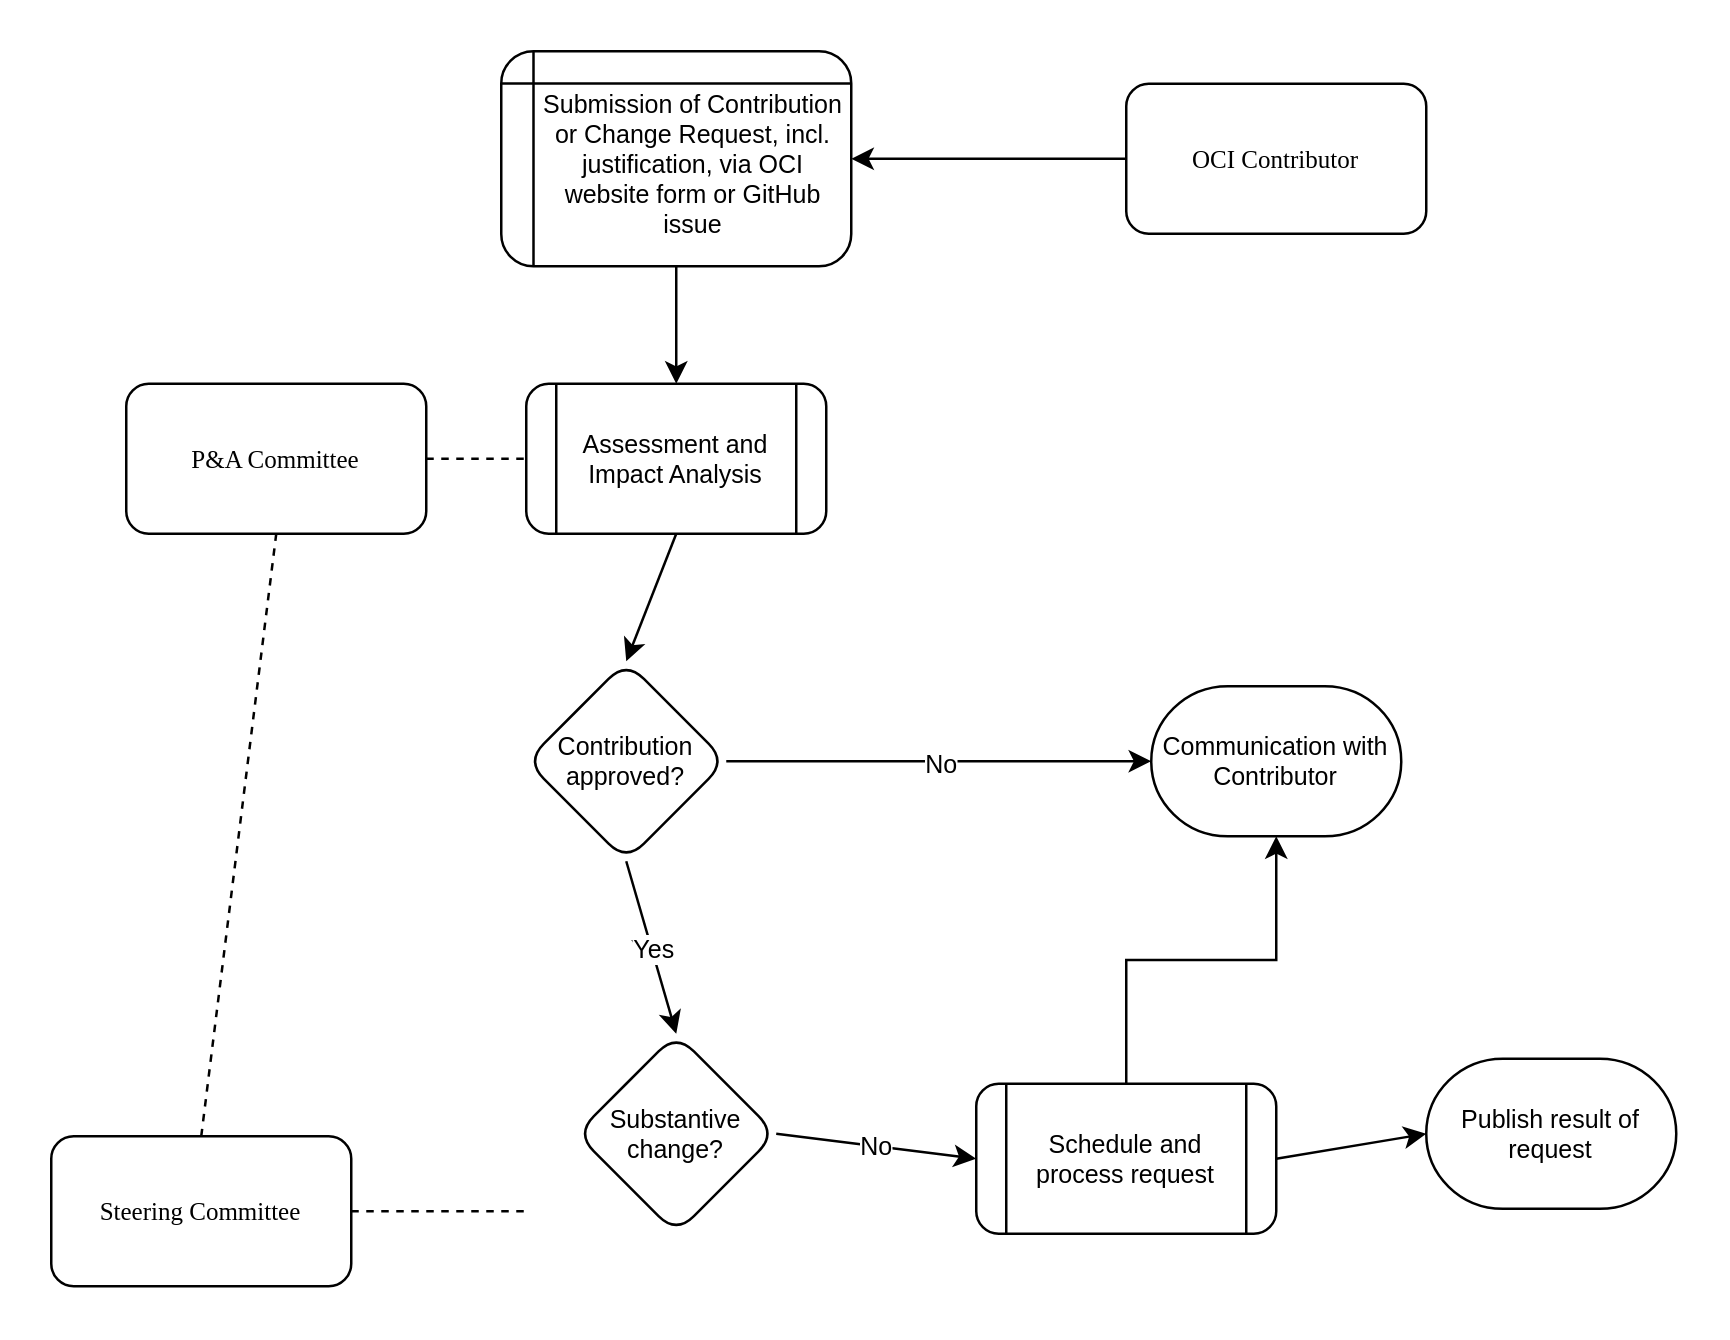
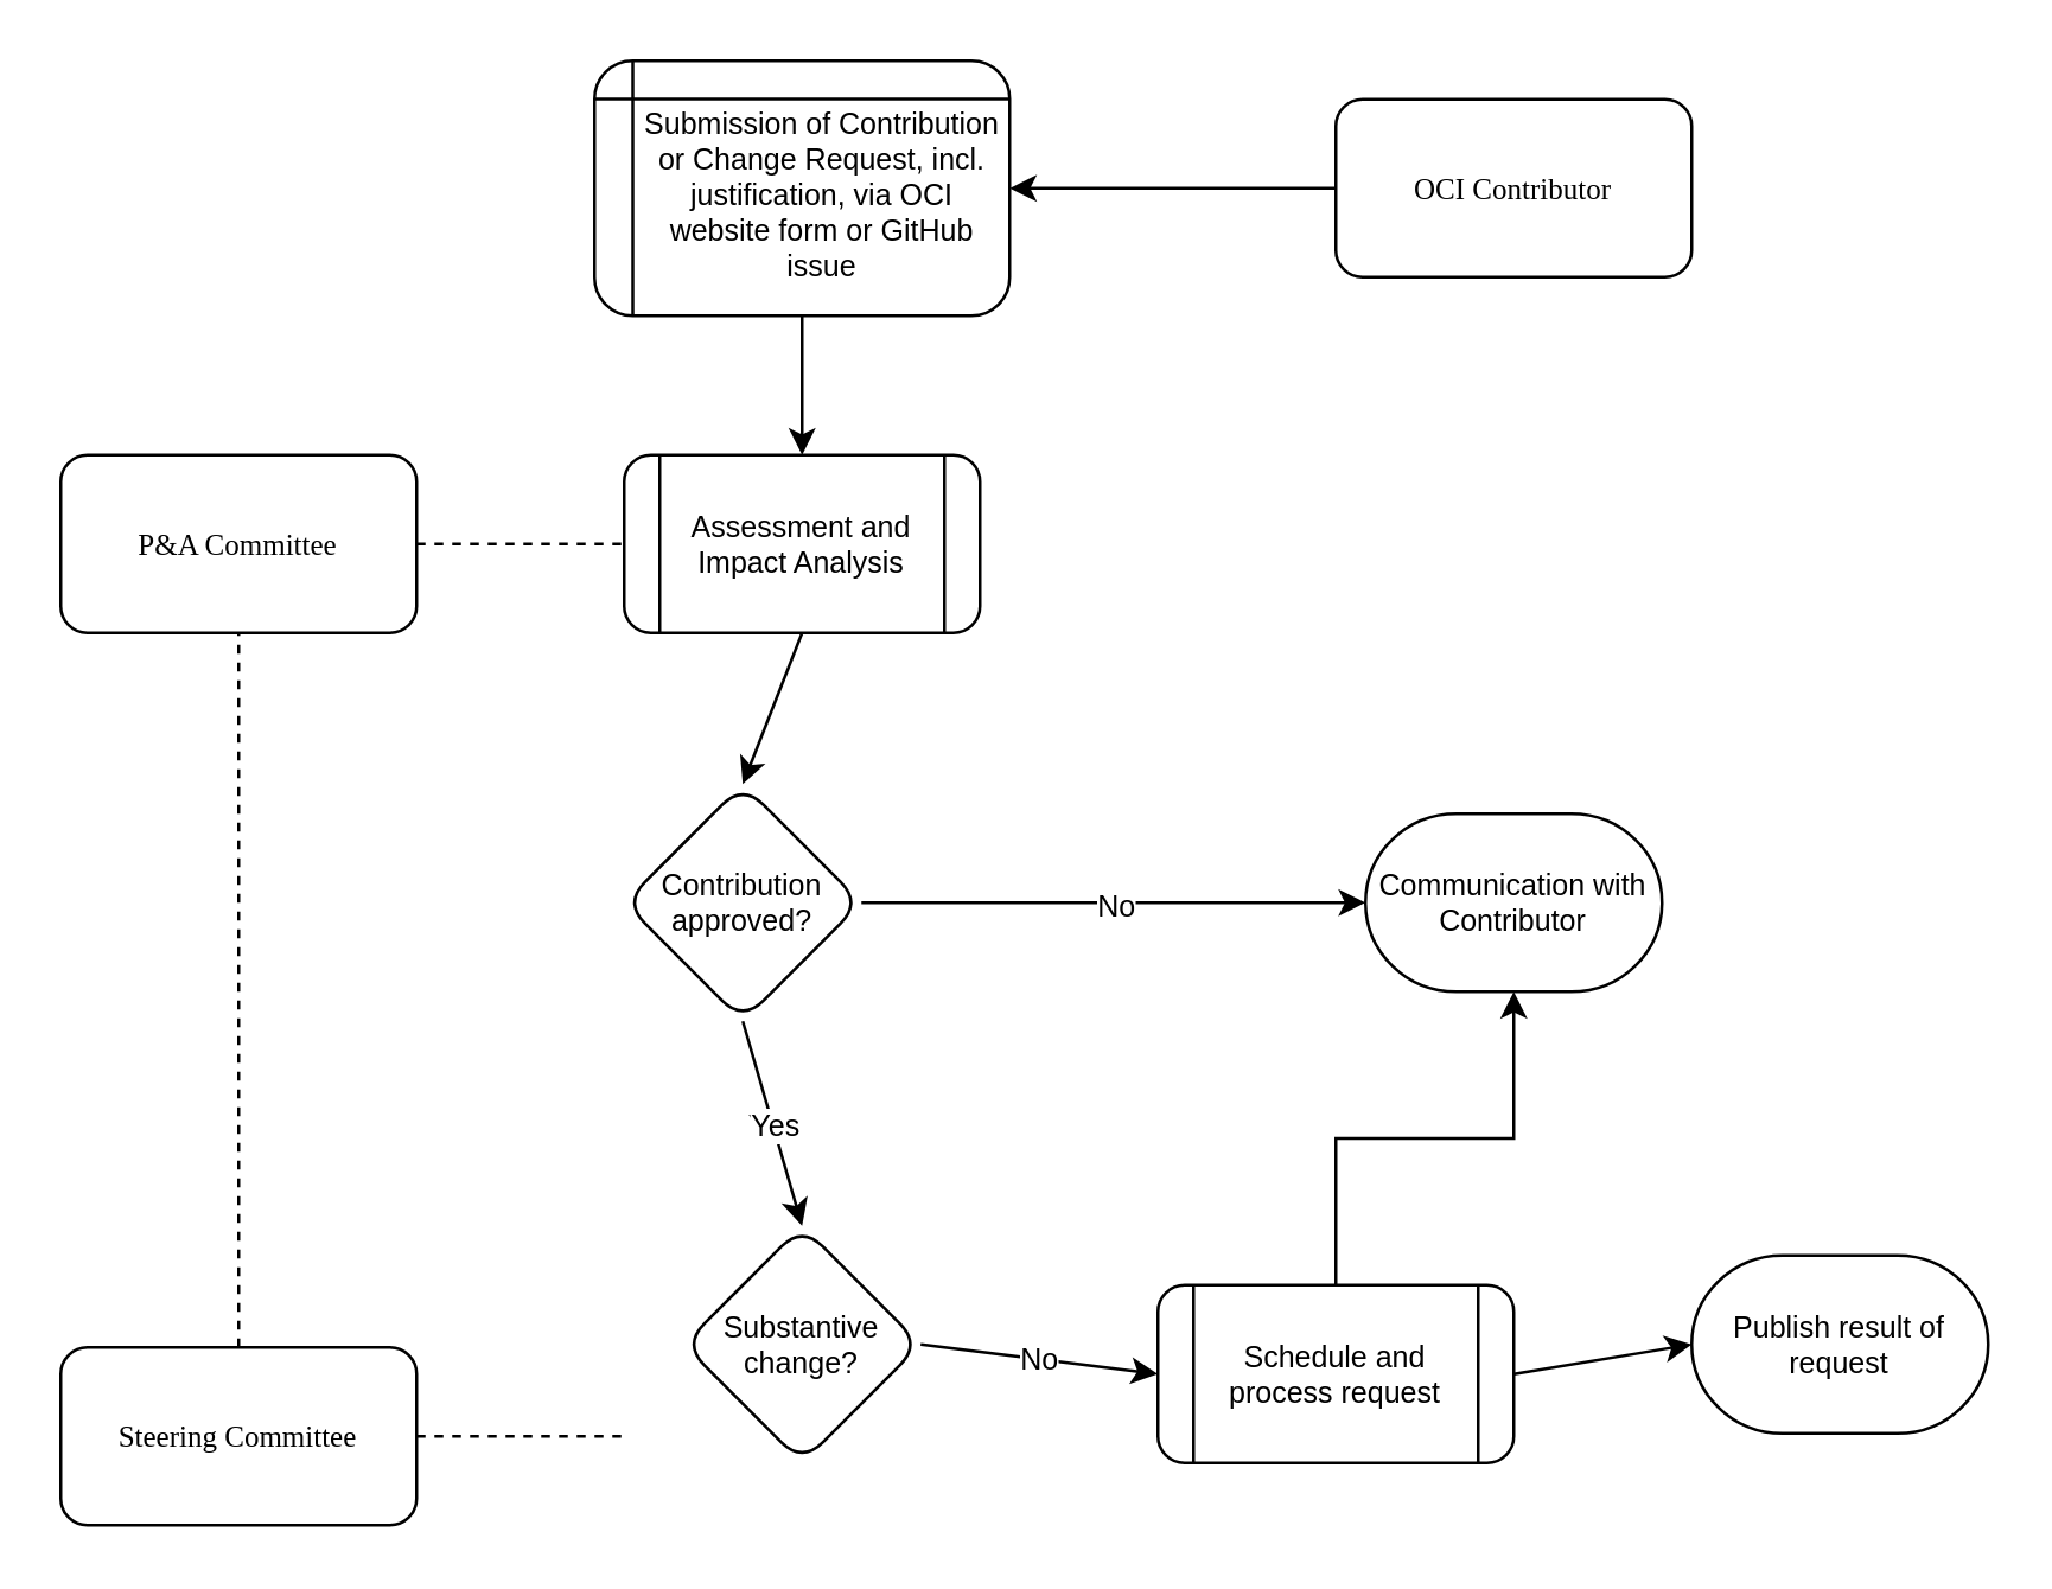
- <mxCell id="6" value="&lt;font style=&quot;font-size: 10px&quot;&gt;P&amp;amp;A Committee&lt;/font&gt;" style="rounded=1;whiteSpace=wrap;html=1;shadow=0;labelBackgroundColor=none;strokeWidth=1;fontFamily=Verdana;fontSize=8;align=center;" vertex="1" parent="1"><mxGeometry x="50" y="153" width="120" height="60" as="geometry" /></mxCell>
+ <mxCell id="6" value="&lt;font style=&quot;font-size: 10px&quot;&gt;P&amp;amp;A Committee&lt;/font&gt;" style="rounded=1;whiteSpace=wrap;html=1;shadow=0;labelBackgroundColor=none;strokeWidth=1;fontFamily=Verdana;fontSize=8;align=center;" vertex="1" parent="1"><mxGeometry x="20" y="153" width="120" height="60" as="geometry" /></mxCell>
